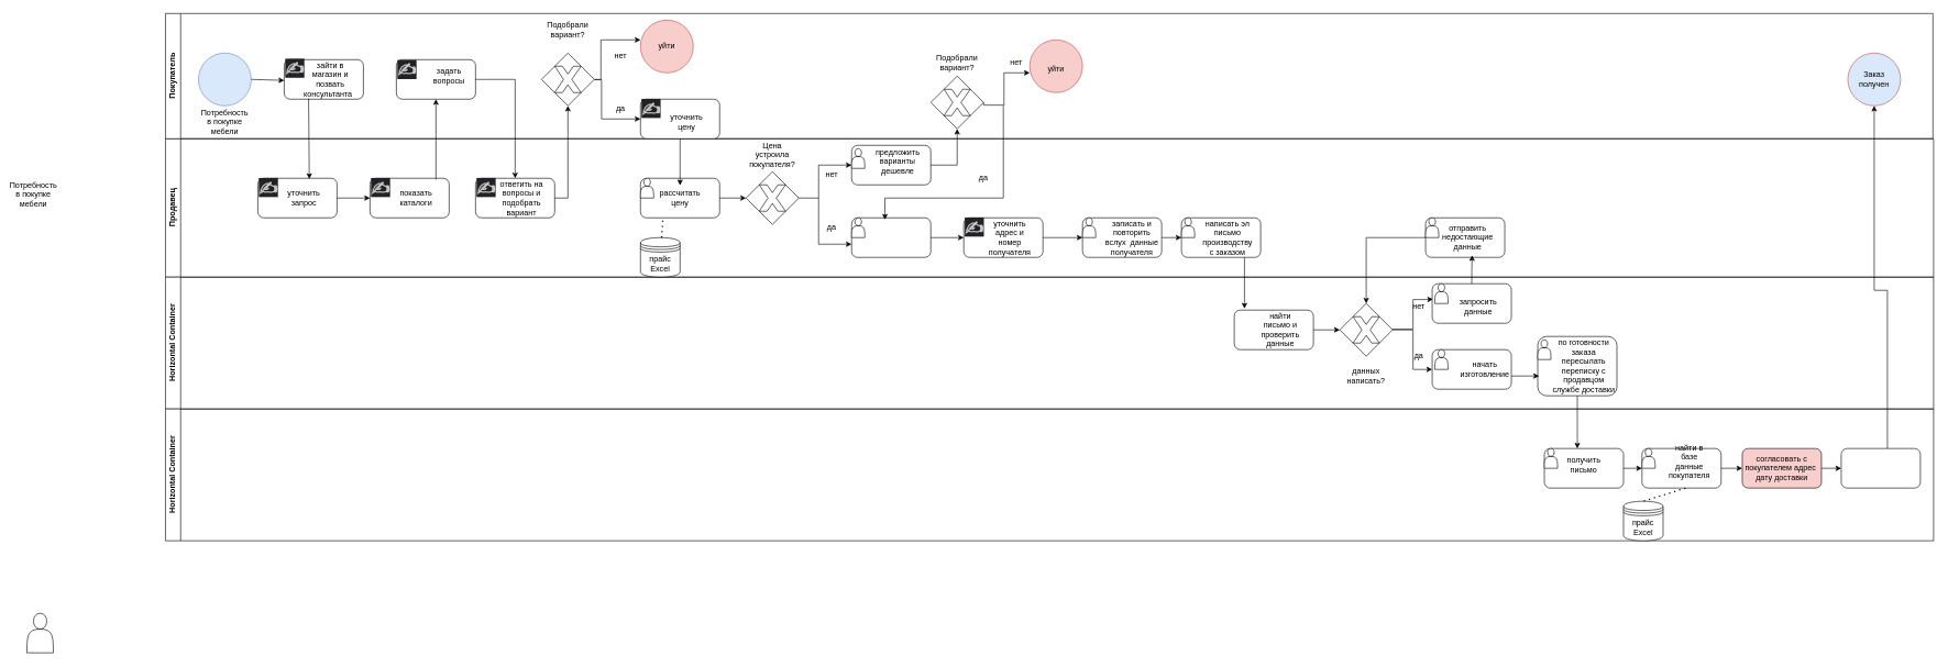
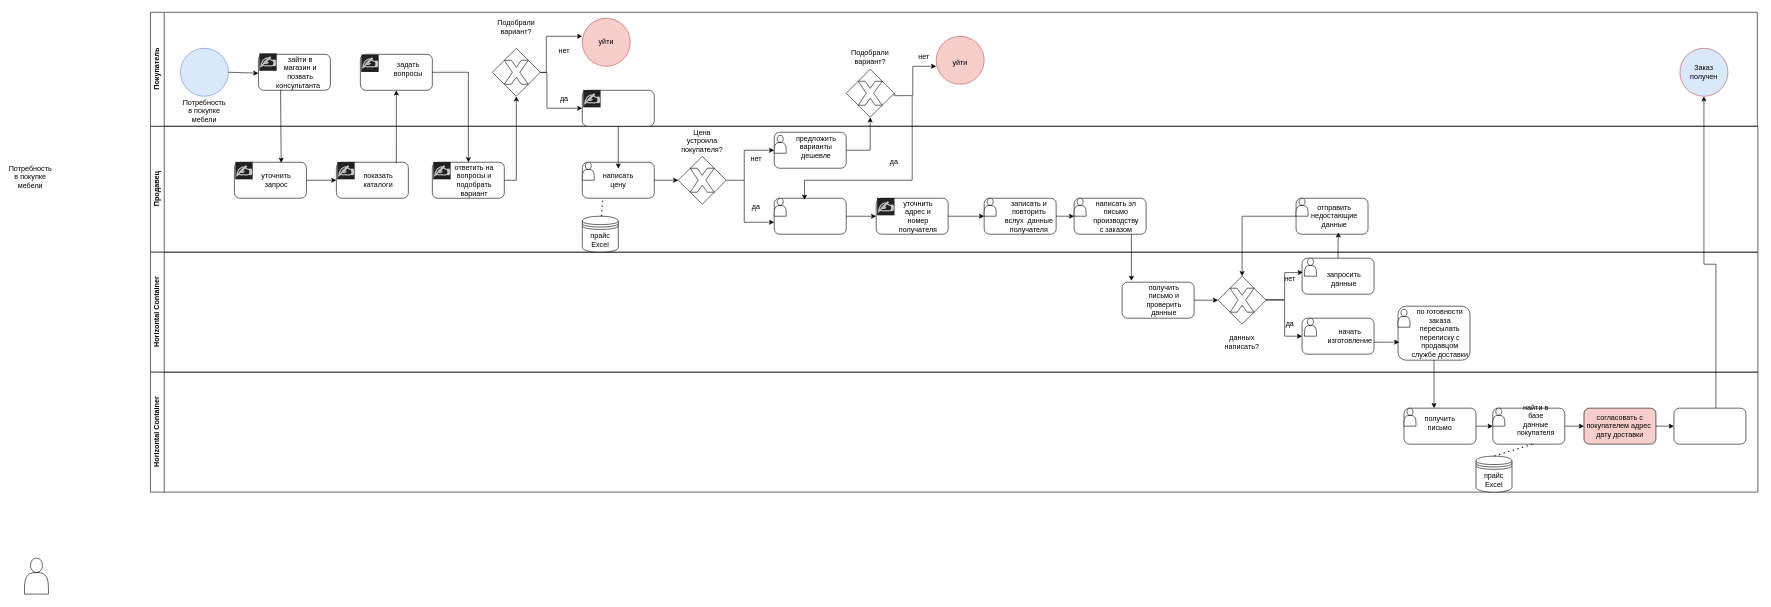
- <mxCell id="69" value="уточнить цену" style="text;html=1;align=center;verticalAlign=middle;whiteSpace=wrap;rounded=0;" parent="47" vertex="1"><mxGeometry x="760" y="150" width="60" height="30" as="geometry" /></mxCell>
- <mxCell id="15" value="рассчитать цену" style="text;html=1;align=center;verticalAlign=middle;whiteSpace=wrap;rounded=0;" parent="2" vertex="1"><mxGeometry x="750" y="75" width="60" height="30" as="geometry" /></mxCell>
+ <mxCell id="15" value="написать цену" style="text;html=1;align=center;verticalAlign=middle;whiteSpace=wrap;rounded=0;" parent="2" vertex="1"><mxGeometry x="750" y="75" width="60" height="30" as="geometry" /></mxCell>
- <mxCell id="82" value="найти письмо и проверить данные" style="text;html=1;align=center;verticalAlign=middle;whiteSpace=wrap;rounded=0;" parent="80" vertex="1"><mxGeometry x="1660" y="65" width="60" height="30" as="geometry" /></mxCell>
+ <mxCell id="82" value="получить письмо и проверить данные" style="text;html=1;align=center;verticalAlign=middle;whiteSpace=wrap;rounded=0;" parent="80" vertex="1"><mxGeometry x="1660" y="65" width="60" height="30" as="geometry" /></mxCell>
